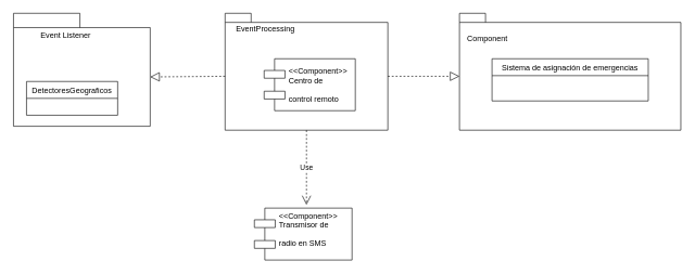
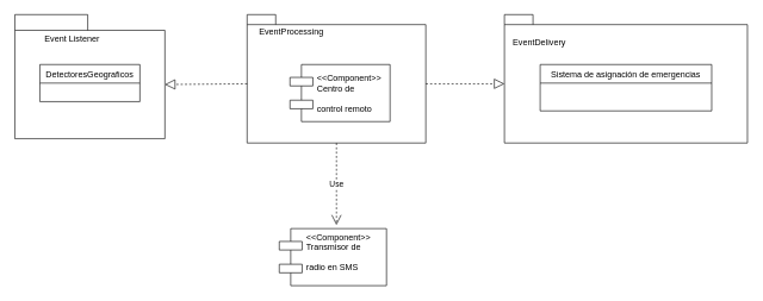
- <mxCell id="10" value="Component" style="text;html=1;resizable=0;points=[];autosize=1;align=left;verticalAlign=top;spacingTop=-4;" vertex="1" parent="1"><mxGeometry x="715" y="50" width="90" height="20" as="geometry" /></mxCell>
+ <mxCell id="10" value="EventDelivery" style="text;html=1;resizable=0;points=[];autosize=1;align=left;verticalAlign=top;spacingTop=-4;" vertex="1" parent="1"><mxGeometry x="715" y="50" width="90" height="20" as="geometry" /></mxCell>
- <mxCell id="4" value="DetectoresGeograficos" style="swimlane;fontStyle=0;childLayout=stackLayout;horizontal=1;startSize=26;fillColor=none;horizontalStack=0;resizeParent=1;resizeParentMax=0;resizeLast=0;collapsible=1;marginBottom=0;" vertex="1" parent="1"><mxGeometry x="40" y="125" width="140" height="52" as="geometry" /></mxCell>
+ <mxCell id="4" value="DetectoresGeograficos" style="swimlane;fontStyle=0;childLayout=stackLayout;horizontal=1;startSize=26;fillColor=none;horizontalStack=0;resizeParent=1;resizeParentMax=0;resizeLast=0;collapsible=1;marginBottom=0;" vertex="1" parent="1"><mxGeometry x="55" y="90" width="140" height="52" as="geometry" /></mxCell>
